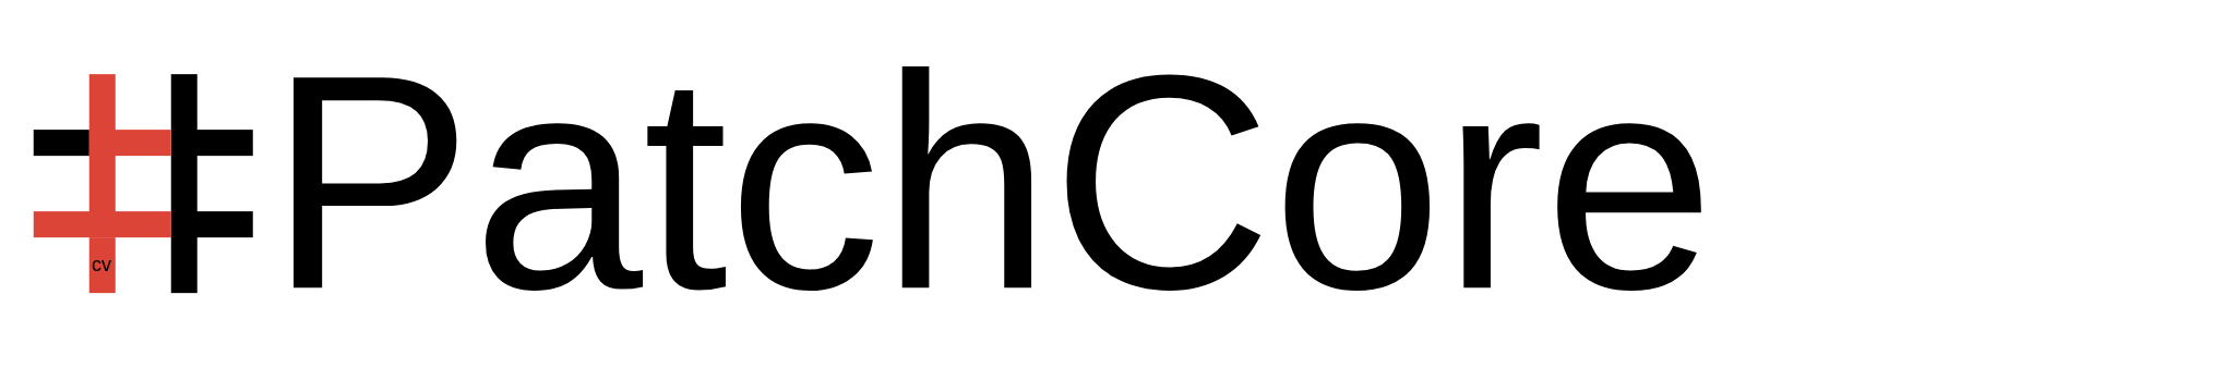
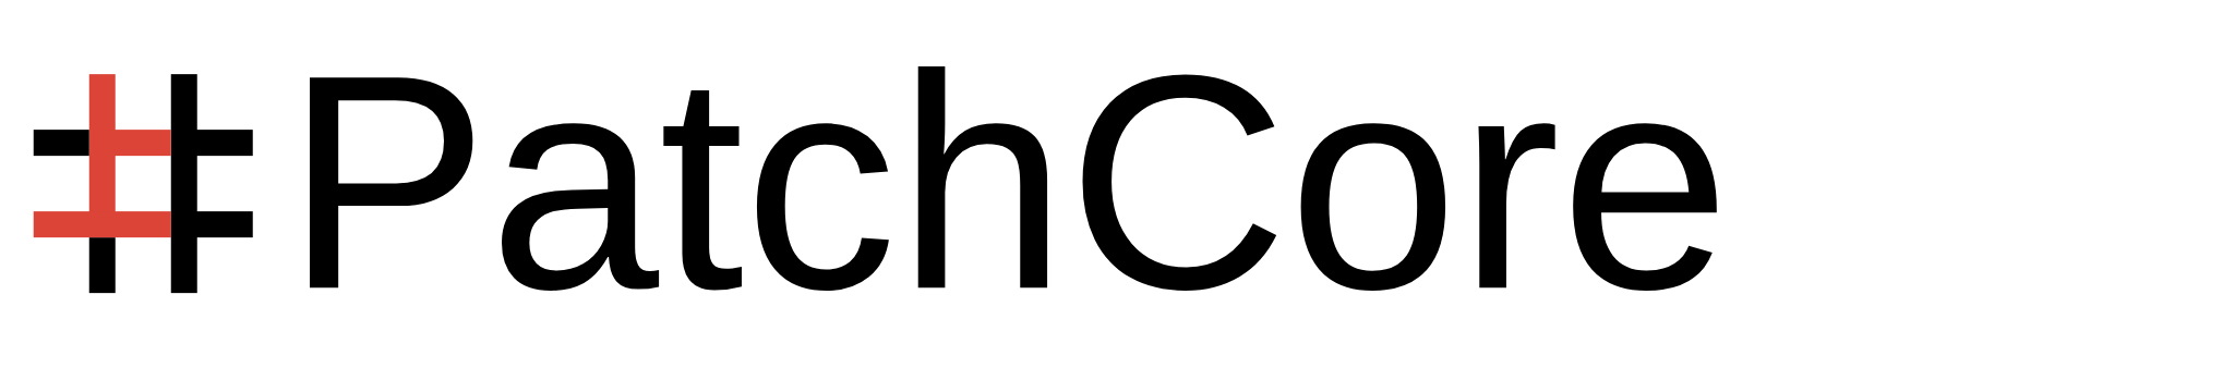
- <mxCell id="2" value="PatchCore" style="text;html=1;strokeColor=none;fillColor=none;align=left;verticalAlign=middle;whiteSpace=wrap;rounded=0;fontSize=187;spacing=0;" parent="1" vertex="1"><mxGeometry x="164" y="20" width="1170" height="167.5" as="geometry" /></mxCell>
+ <mxCell id="2" value="PatchCore" style="text;html=1;strokeColor=none;fillColor=none;align=left;verticalAlign=middle;whiteSpace=wrap;rounded=0;fontSize=187;spacing=0;" parent="1" vertex="1"><mxGeometry x="174" y="20" width="1170" height="167.5" as="geometry" /></mxCell>
- <mxCell id="4" value="cv" style="rounded=0;whiteSpace=wrap;html=1;strokeColor=none;fillColor=#db4437;" parent="3" vertex="1"><mxGeometry x="34" y="100" width="16" height="34" as="geometry" /></mxCell>
+ <mxCell id="4" value="cv" style="rounded=0;whiteSpace=wrap;html=1;strokeColor=none;fillColor=#000000;" parent="3" vertex="1"><mxGeometry x="34" y="100" width="16" height="34" as="geometry" /></mxCell>
